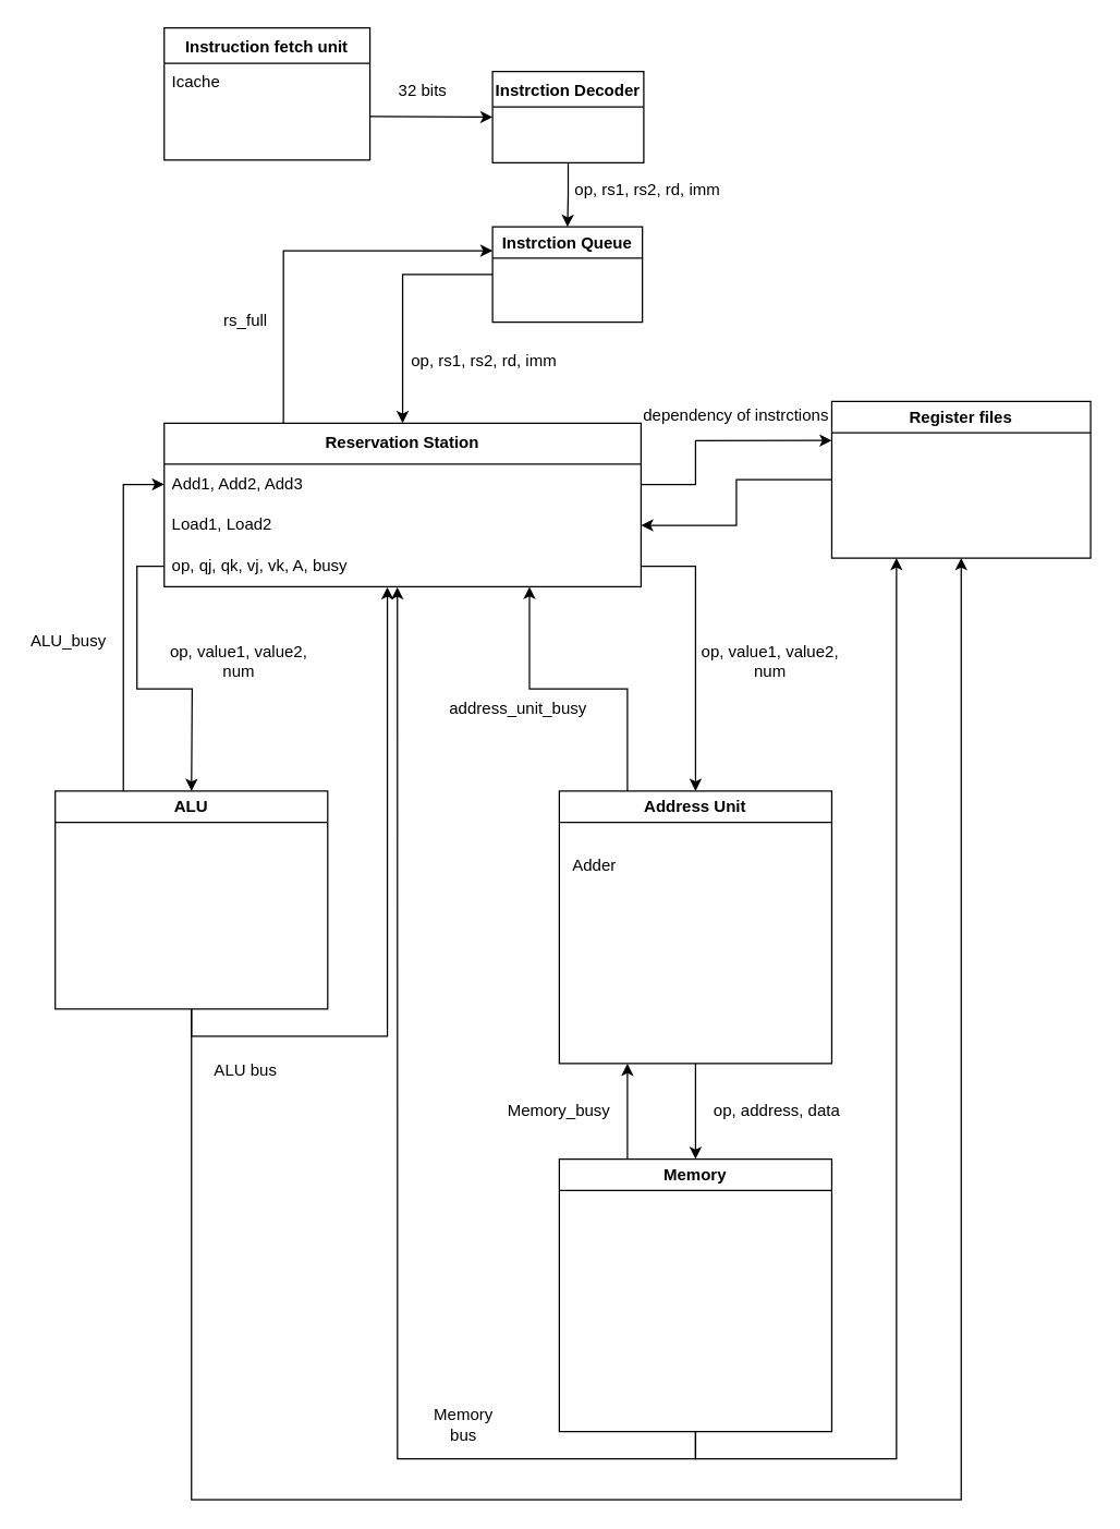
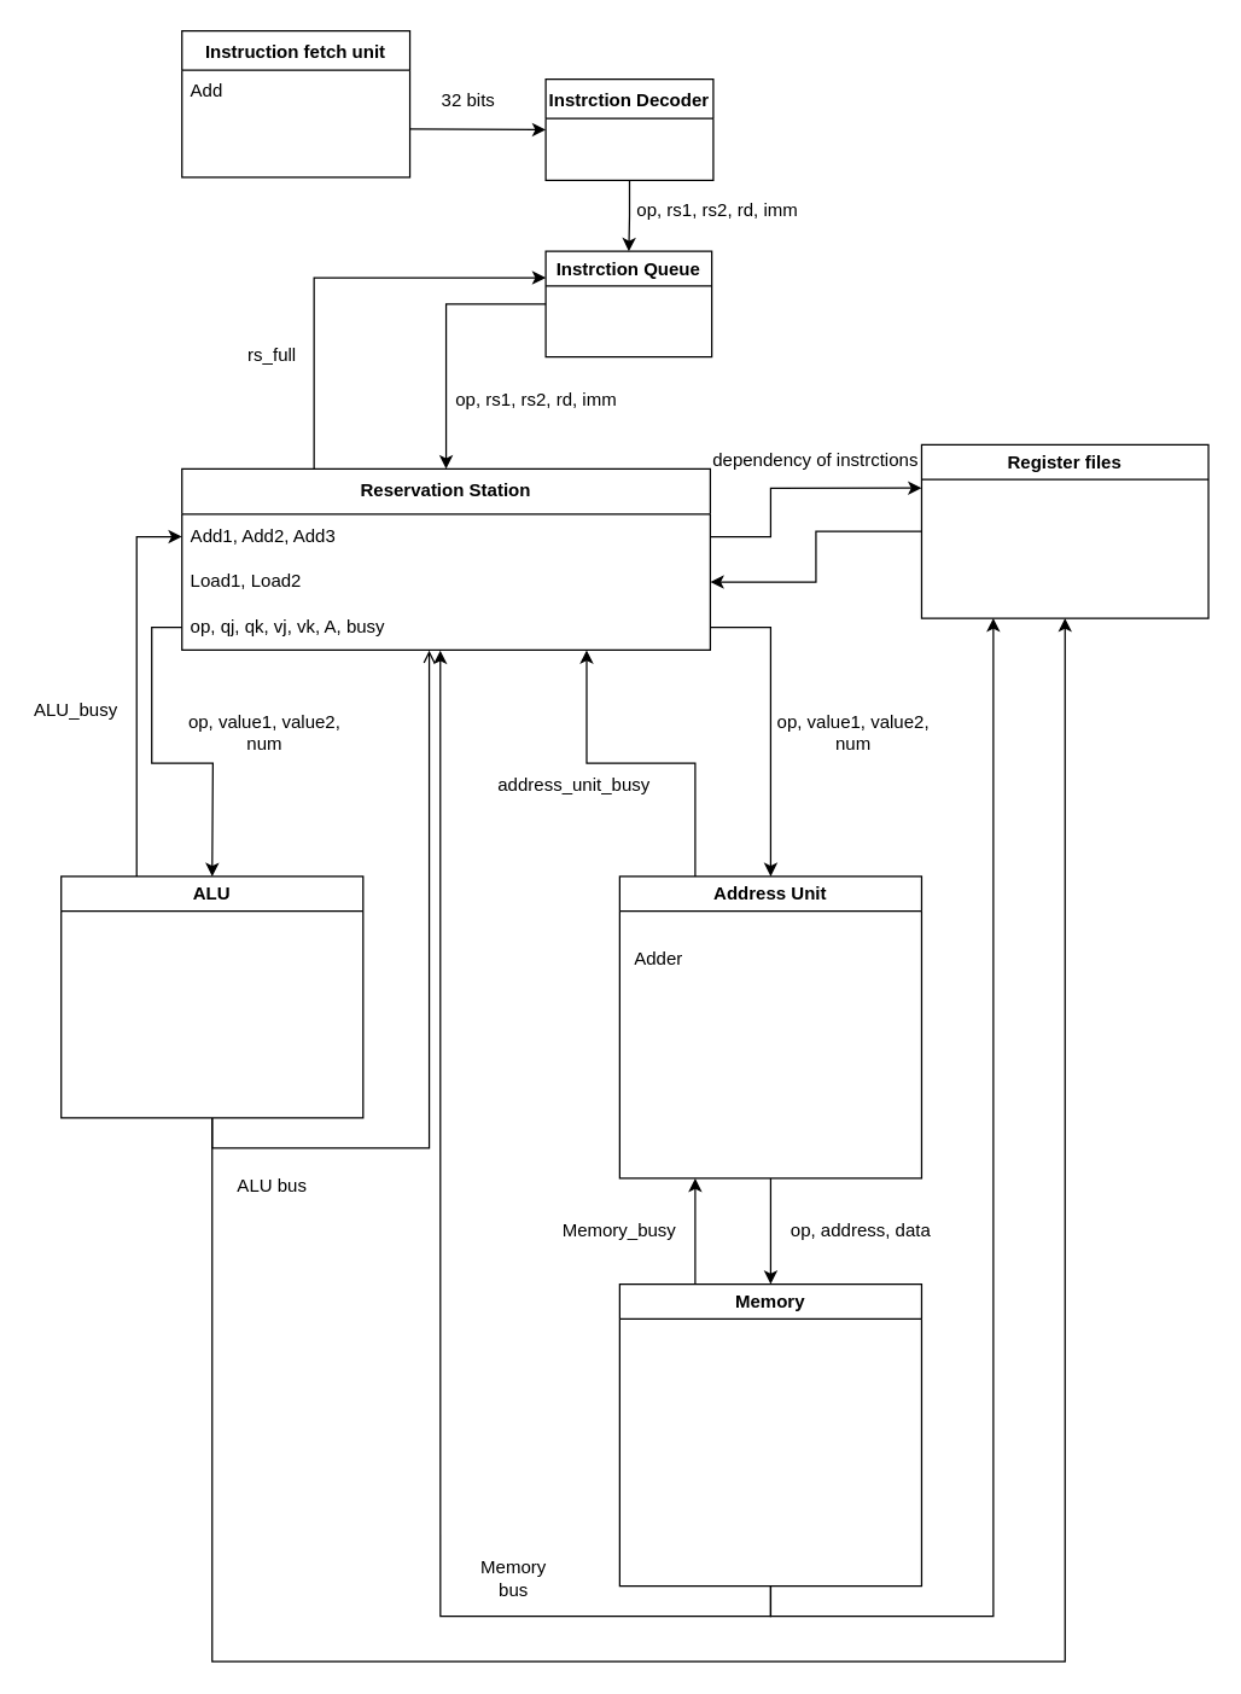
- <mxCell id="3" value="Icache" style="text;align=left;verticalAlign=top;spacingLeft=4;spacingRight=4;overflow=hidden;rotatable=0;points=[[0,0.5],[1,0.5]];portConstraint=eastwest;" parent="2" vertex="1"><mxGeometry y="26" width="151" height="26" as="geometry" /></mxCell>
+ <mxCell id="3" value="Add" style="text;align=left;verticalAlign=top;spacingLeft=4;spacingRight=4;overflow=hidden;rotatable=0;points=[[0,0.5],[1,0.5]];portConstraint=eastwest;" parent="2" vertex="1"><mxGeometry y="26" width="151" height="26" as="geometry" /></mxCell>
- <mxCell id="40" style="edgeStyle=orthogonalEdgeStyle;rounded=0;orthogonalLoop=1;jettySize=auto;html=1;exitX=0.5;exitY=1;exitDx=0;exitDy=0;entryX=0.468;entryY=1.013;entryDx=0;entryDy=0;entryPerimeter=0;" edge="1" parent="1" source="25" target="16"><mxGeometry relative="1" as="geometry" /></mxCell>
+ <mxCell id="40" style="edgeStyle=orthogonalEdgeStyle;rounded=0;orthogonalLoop=1;jettySize=auto;html=1;exitX=0.5;exitY=1;exitDx=0;exitDy=0;entryX=0.468;entryY=1.013;entryDx=0;entryDy=0;entryPerimeter=0;endArrow=open;" edge="1" parent="1" source="25" target="16"><mxGeometry relative="1" as="geometry" /></mxCell>
